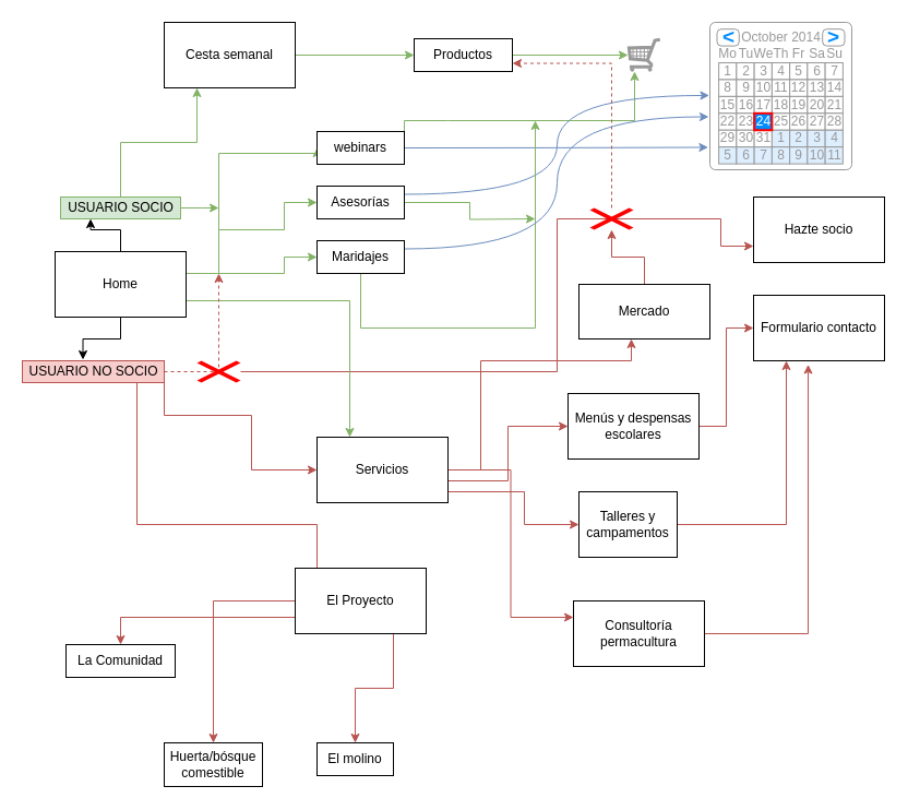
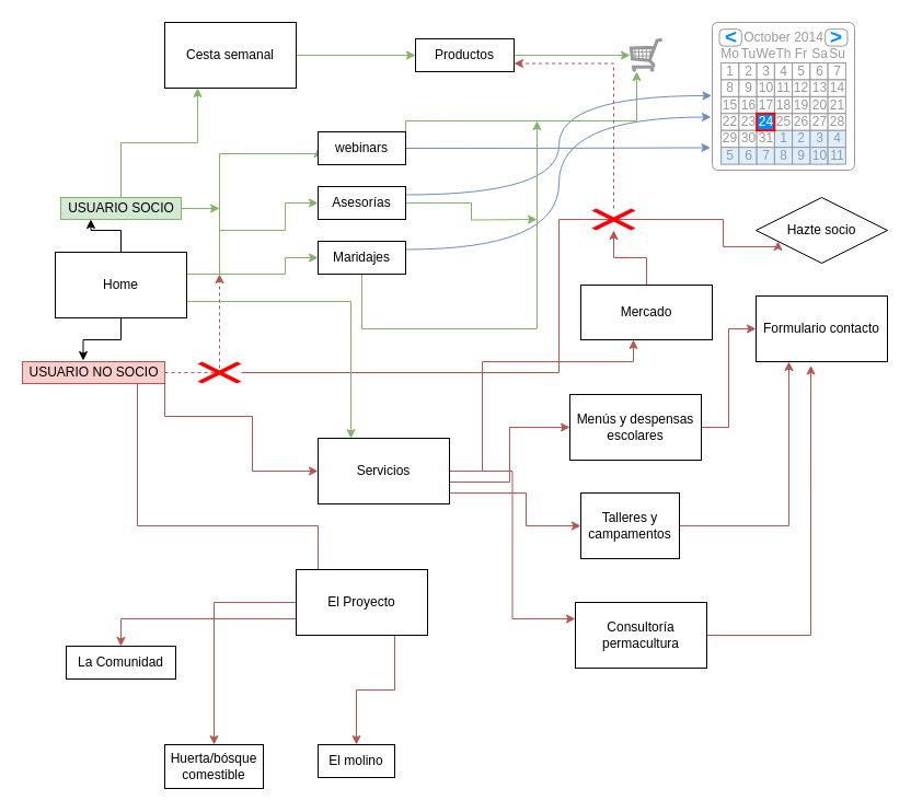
- <mxCell id="53" value="Hazte socio" style="rounded=0;whiteSpace=wrap;html=1;" vertex="1" parent="1"><mxGeometry x="690" y="180" width="120" height="60" as="geometry" /></mxCell>
+ <mxCell id="53" value="Hazte socio" style="rhombus;whiteSpace=wrap;html=1;" vertex="1" parent="1"><mxGeometry x="690" y="180" width="120" height="60" as="geometry" /></mxCell>
